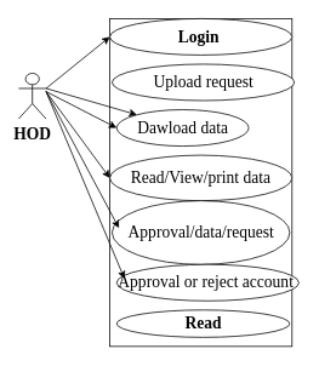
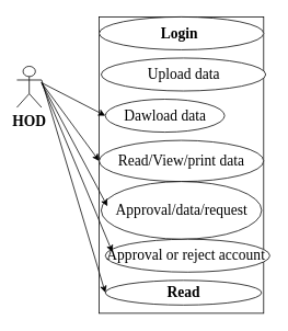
- <mxCell id="9" value="" style="endArrow=classic;html=1;rounded=0;entryX=0;entryY=0.5;entryDx=0;entryDy=0;exitX=1;exitY=0.333;exitDx=0;exitDy=0;exitPerimeter=0;" parent="1" source="2" target="4" edge="1"><mxGeometry width="50" height="50" relative="1" as="geometry"><mxPoint x="70" y="100" as="sourcePoint" /><mxPoint x="120" y="50" as="targetPoint" /></mxGeometry></mxCell>
- <mxCell id="5" value="&lt;font face=&quot;Times New Roman&quot;&gt;&lt;span style=&quot;font-size: 18px;&quot;&gt;Upload request&lt;/span&gt;&lt;/font&gt;" style="ellipse;whiteSpace=wrap;html=1;movable=1;resizable=1;rotatable=1;deletable=1;editable=1;locked=0;connectable=1;" parent="1" vertex="1"><mxGeometry x="122.5" y="70" width="200" height="40" as="geometry" /></mxCell>
+ <mxCell id="5" value="&lt;font face=&quot;Times New Roman&quot;&gt;&lt;span style=&quot;font-size: 18px;&quot;&gt;Upload data&lt;/span&gt;&lt;/font&gt;" style="ellipse;whiteSpace=wrap;html=1;movable=1;resizable=1;rotatable=1;deletable=1;editable=1;locked=0;connectable=1;" parent="1" vertex="1"><mxGeometry x="122.5" y="70" width="200" height="40" as="geometry" /></mxCell>
- <mxCell id="12" value="" style="endArrow=classic;html=1;rounded=0;exitX=1;exitY=0.333;exitDx=0;exitDy=0;exitPerimeter=0;" parent="1" source="2" target="6" edge="1"><mxGeometry width="50" height="50" relative="1" as="geometry"><mxPoint x="60" y="100" as="sourcePoint" /><mxPoint x="110" y="230" as="targetPoint" /></mxGeometry></mxCell>
+ <mxCell id="12" value="" style="endArrow=classic;html=1;rounded=0;entryX=0;entryY=0.5;entryDx=0;entryDy=0;exitX=1;exitY=0.333;exitDx=0;exitDy=0;exitPerimeter=0;" parent="1" source="2" target="8" edge="1"><mxGeometry width="50" height="50" relative="1" as="geometry"><mxPoint x="60" y="100" as="sourcePoint" /><mxPoint x="110" y="230" as="targetPoint" /></mxGeometry></mxCell>
